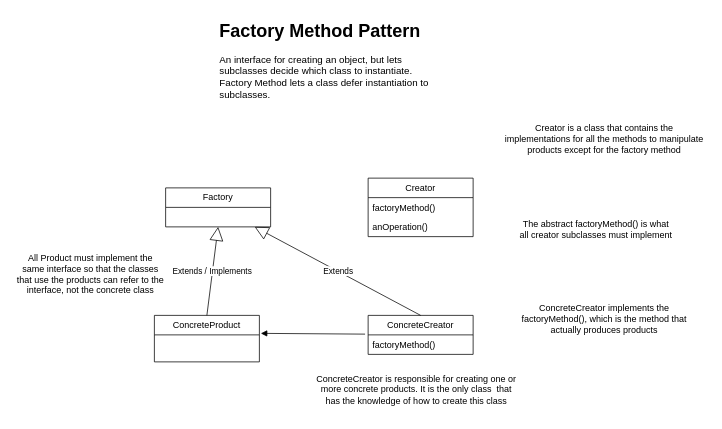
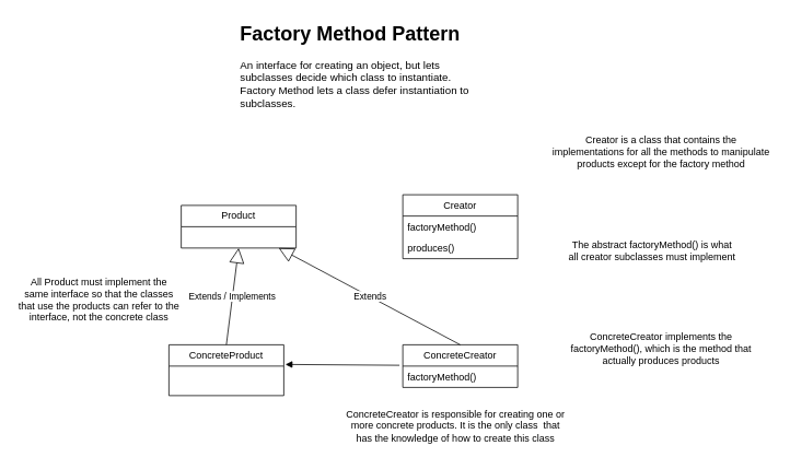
- <mxCell id="4" value="Factory" style="swimlane;fontStyle=0;childLayout=stackLayout;horizontal=1;startSize=26;fillColor=none;horizontalStack=0;resizeParent=1;resizeParentMax=0;resizeLast=0;collapsible=1;marginBottom=0;whiteSpace=wrap;html=1;" vertex="1" parent="1"><mxGeometry x="220" y="250" width="140" height="52" as="geometry" /></mxCell>
+ <mxCell id="4" value="Product" style="swimlane;fontStyle=0;childLayout=stackLayout;horizontal=1;startSize=26;fillColor=none;horizontalStack=0;resizeParent=1;resizeParentMax=0;resizeLast=0;collapsible=1;marginBottom=0;whiteSpace=wrap;html=1;" vertex="1" parent="1"><mxGeometry x="220" y="250" width="140" height="52" as="geometry" /></mxCell>
- <mxCell id="10" value="anOperation()" style="text;strokeColor=none;fillColor=none;align=left;verticalAlign=top;spacingLeft=4;spacingRight=4;overflow=hidden;rotatable=0;points=[[0,0.5],[1,0.5]];portConstraint=eastwest;whiteSpace=wrap;html=1;" vertex="1" parent="8"><mxGeometry y="52" width="140" height="26" as="geometry" /></mxCell>
+ <mxCell id="10" value="produces()" style="text;strokeColor=none;fillColor=none;align=left;verticalAlign=top;spacingLeft=4;spacingRight=4;overflow=hidden;rotatable=0;points=[[0,0.5],[1,0.5]];portConstraint=eastwest;whiteSpace=wrap;html=1;" vertex="1" parent="8"><mxGeometry y="52" width="140" height="26" as="geometry" /></mxCell>
